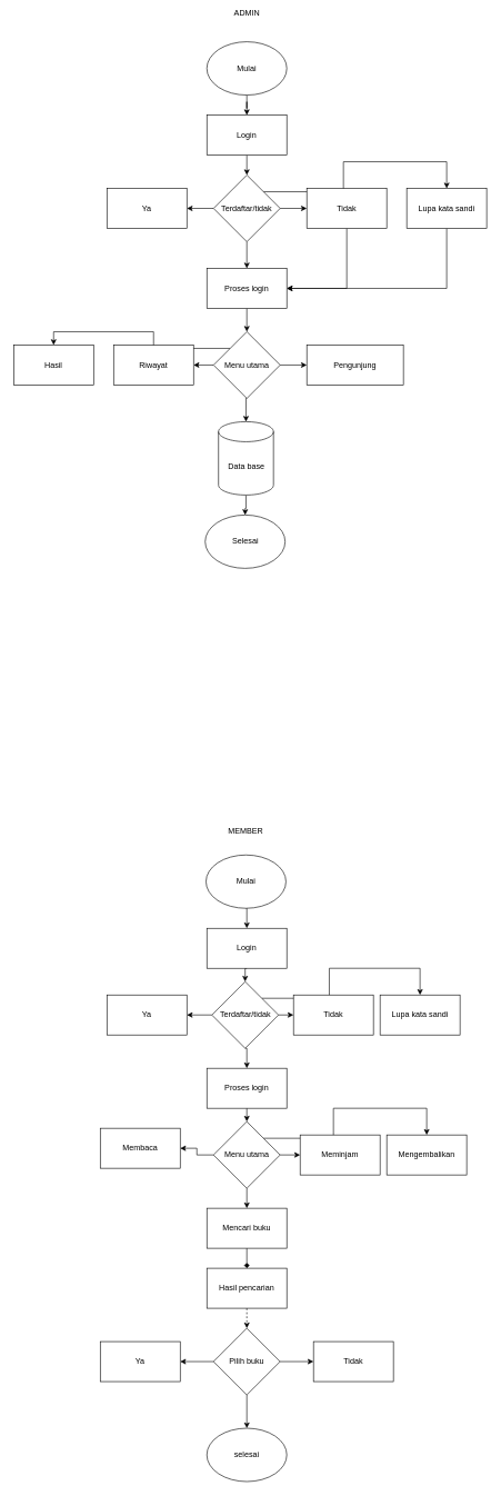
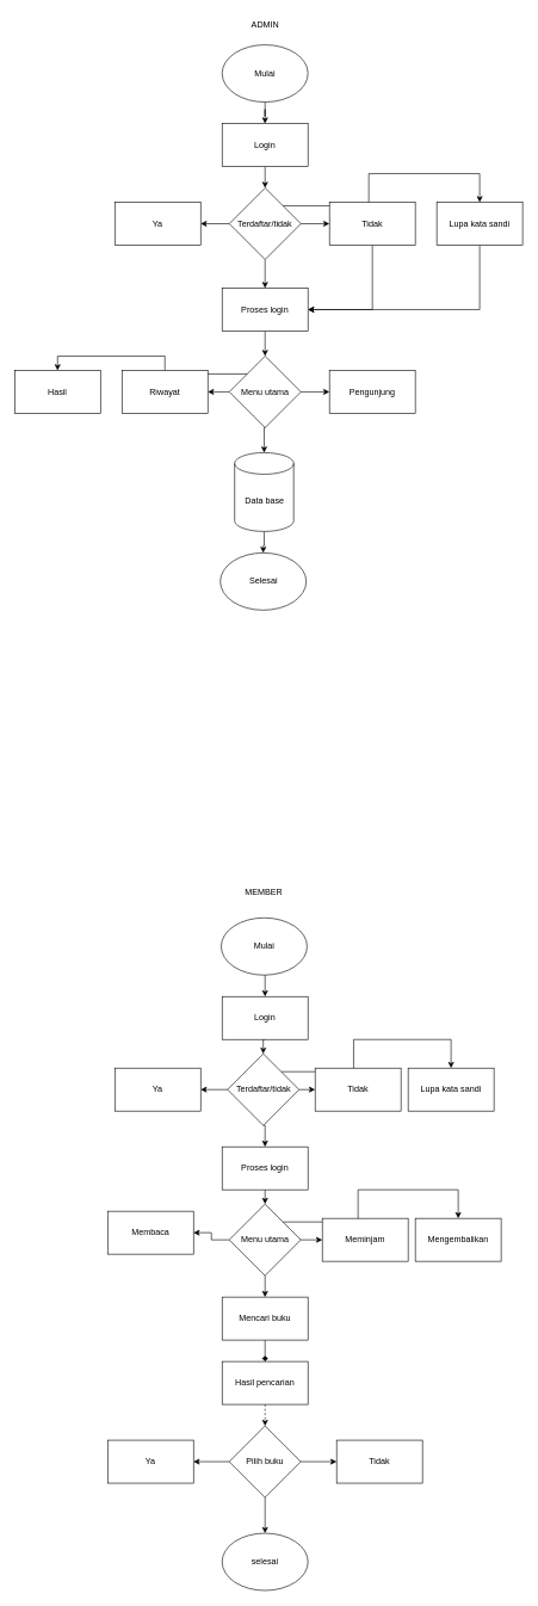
- <mxCell id="26" value="ADMIN" style="text;html=1;align=center;verticalAlign=middle;resizable=0;points=[];autosize=1;strokeColor=none;fillColor=none;" vertex="1" parent="1"><mxGeometry x="340" y="5" width="60" height="30" as="geometry" /></mxCell>
+ <mxCell id="26" value="ADMIN" style="text;html=1;align=center;verticalAlign=middle;resizable=0;points=[];autosize=1;strokeColor=none;fillColor=none;" vertex="1" parent="1"><mxGeometry x="340" y="20" width="60" height="30" as="geometry" /></mxCell>
- <mxCell id="24" value="Pengunjung" style="rounded=0;whiteSpace=wrap;html=1;" vertex="1" parent="1"><mxGeometry x="460" y="517" width="145" height="60" as="geometry" /></mxCell>
+ <mxCell id="24" value="Pengunjung" style="rounded=0;whiteSpace=wrap;html=1;" vertex="1" parent="1"><mxGeometry x="460" y="517" width="120" height="60" as="geometry" /></mxCell>
